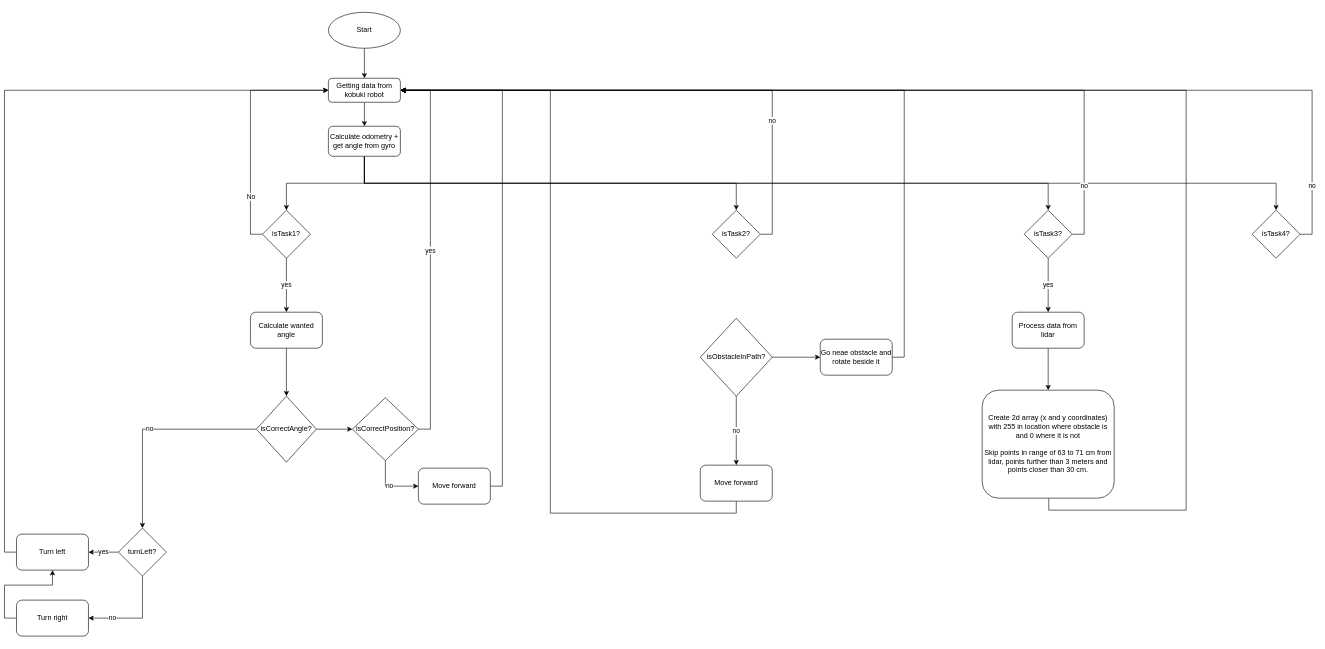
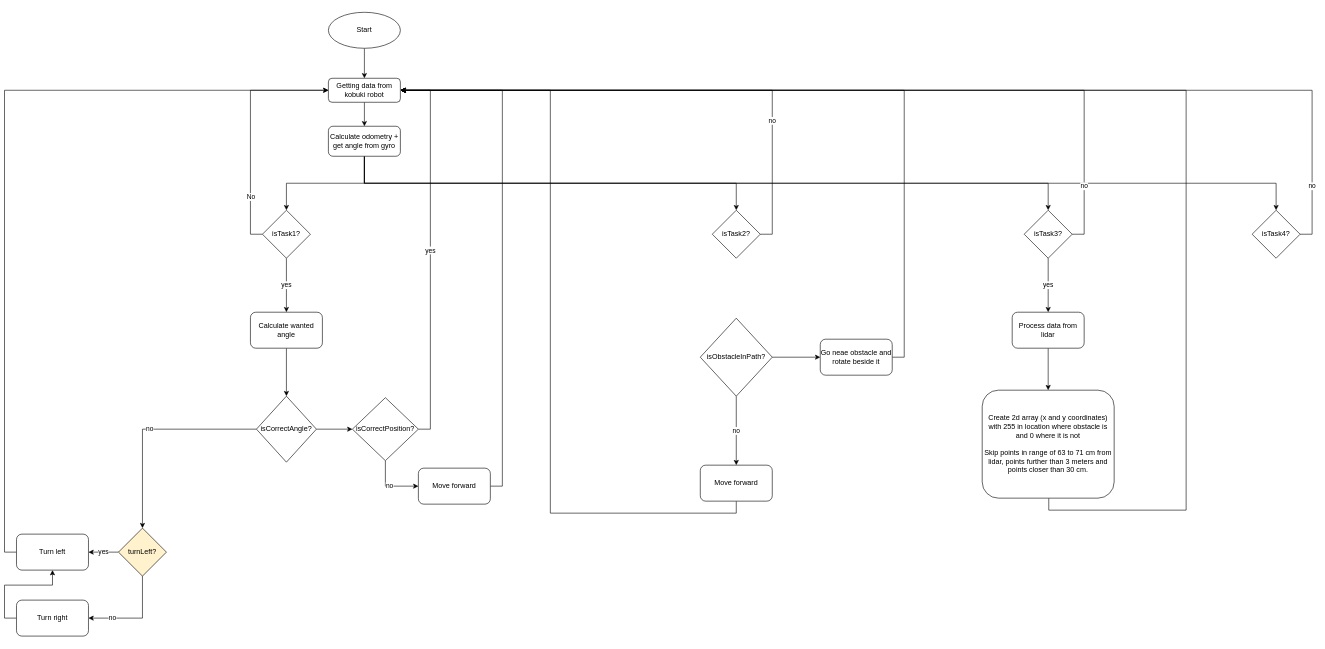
- <mxCell id="22" value="turnLeft?" style="rhombus;whiteSpace=wrap;html=1;" vertex="1" parent="1"><mxGeometry x="190" y="880" width="80" height="80" as="geometry" /></mxCell>
+ <mxCell id="22" value="turnLeft?" style="rhombus;whiteSpace=wrap;html=1;fillColor=#fff2cc;" vertex="1" parent="1"><mxGeometry x="190" y="880" width="80" height="80" as="geometry" /></mxCell>
